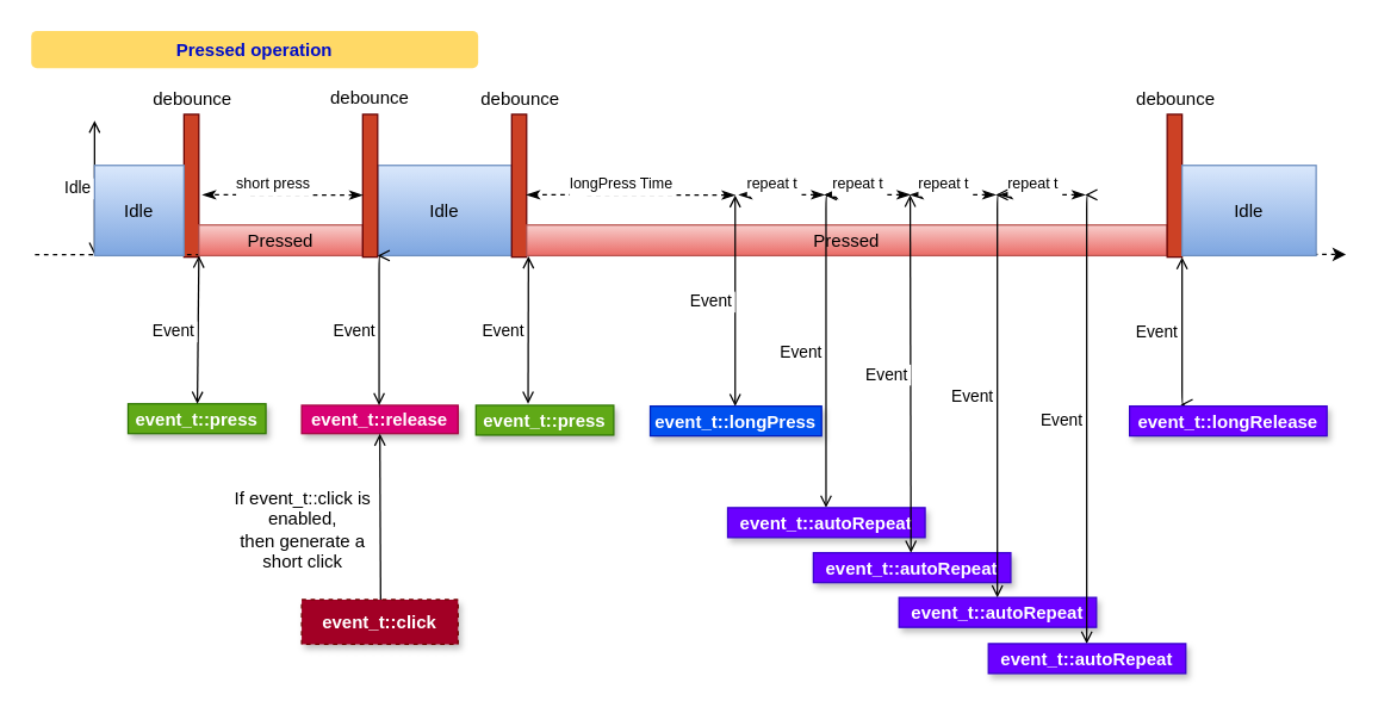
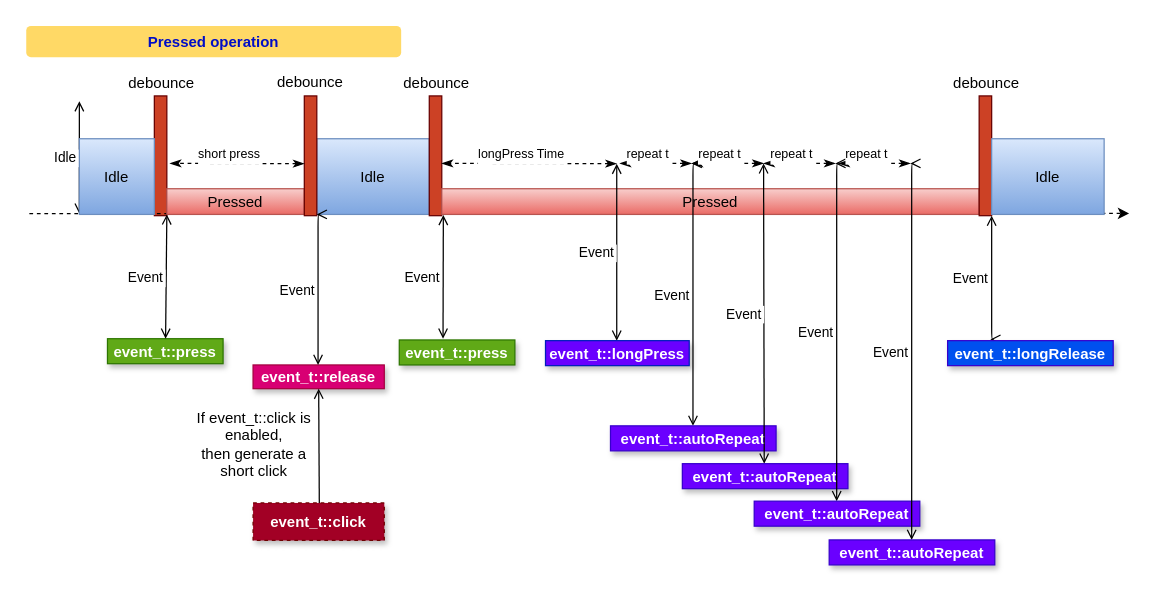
- <mxCell id="13" value="event_t::release" style="shadow=1;fillColor=#d80073;strokeColor=#A50040;fontColor=#ffffff;fontStyle=1" vertex="1" parent="1"><mxGeometry x="202" y="271.27" width="105" height="19" as="geometry" /></mxCell>
+ <mxCell id="13" value="event_t::release" style="shadow=1;fillColor=#d80073;strokeColor=#A50040;fontColor=#ffffff;fontStyle=1" vertex="1" parent="1"><mxGeometry x="202" y="291.27" width="105" height="19" as="geometry" /></mxCell>
- <mxCell id="25" value="event_t::longPress" style="shadow=1;fillColor=#0050ef;strokeColor=#001DBC;fontColor=#ffffff;fontStyle=1" vertex="1" parent="1"><mxGeometry x="436" y="271.83" width="115" height="20" as="geometry" /></mxCell>
+ <mxCell id="25" value="event_t::longPress" style="shadow=1;fillColor=#6a00ff;strokeColor=#001DBC;fontColor=#ffffff;fontStyle=1;" vertex="1" parent="1"><mxGeometry x="436" y="271.83" width="115" height="20" as="geometry" /></mxCell>
- <mxCell id="43" value="event_t::longRelease" style="shadow=1;fillColor=#6a00ff;strokeColor=#3700CC;fontColor=#ffffff;fontStyle=1" vertex="1" parent="1"><mxGeometry x="757.75" y="271.83" width="132.5" height="20" as="geometry" /></mxCell>
+ <mxCell id="43" value="event_t::longRelease" style="shadow=1;fillColor=#0050ef;strokeColor=#3700CC;fontColor=#ffffff;fontStyle=1;" vertex="1" parent="1"><mxGeometry x="757.75" y="271.83" width="132.5" height="20" as="geometry" /></mxCell>
